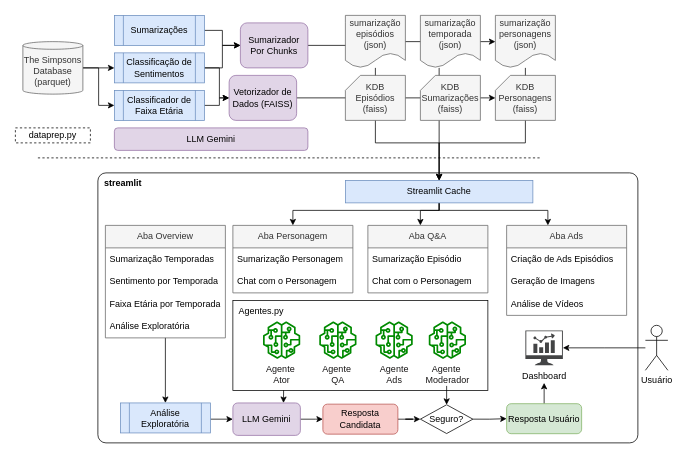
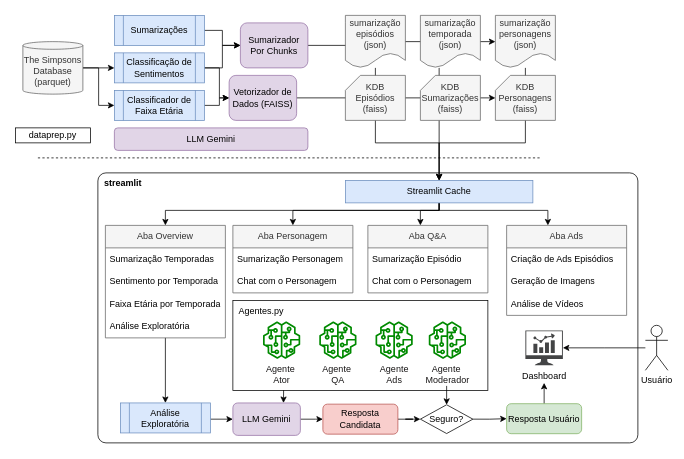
- <mxCell id="37" value="dataprep.py" style="rounded=0;whiteSpace=wrap;html=1;dashed=1;" parent="2" vertex="1"><mxGeometry y="150" width="100" height="20" as="geometry" /></mxCell>
+ <mxCell id="37" value="dataprep.py" style="rounded=0;whiteSpace=wrap;html=1;" parent="2" vertex="1"><mxGeometry y="150" width="100" height="20" as="geometry" /></mxCell>
+ <mxCell id="38" style="edgeStyle=orthogonalEdgeStyle;rounded=0;orthogonalLoop=1;jettySize=auto;html=1;" parent="2" source="42" target="28" edge="1"><mxGeometry relative="1" as="geometry"><Array as="points"><mxPoint x="565" y="260" /><mxPoint x="200" y="260" /></Array></mxGeometry></mxCell>
